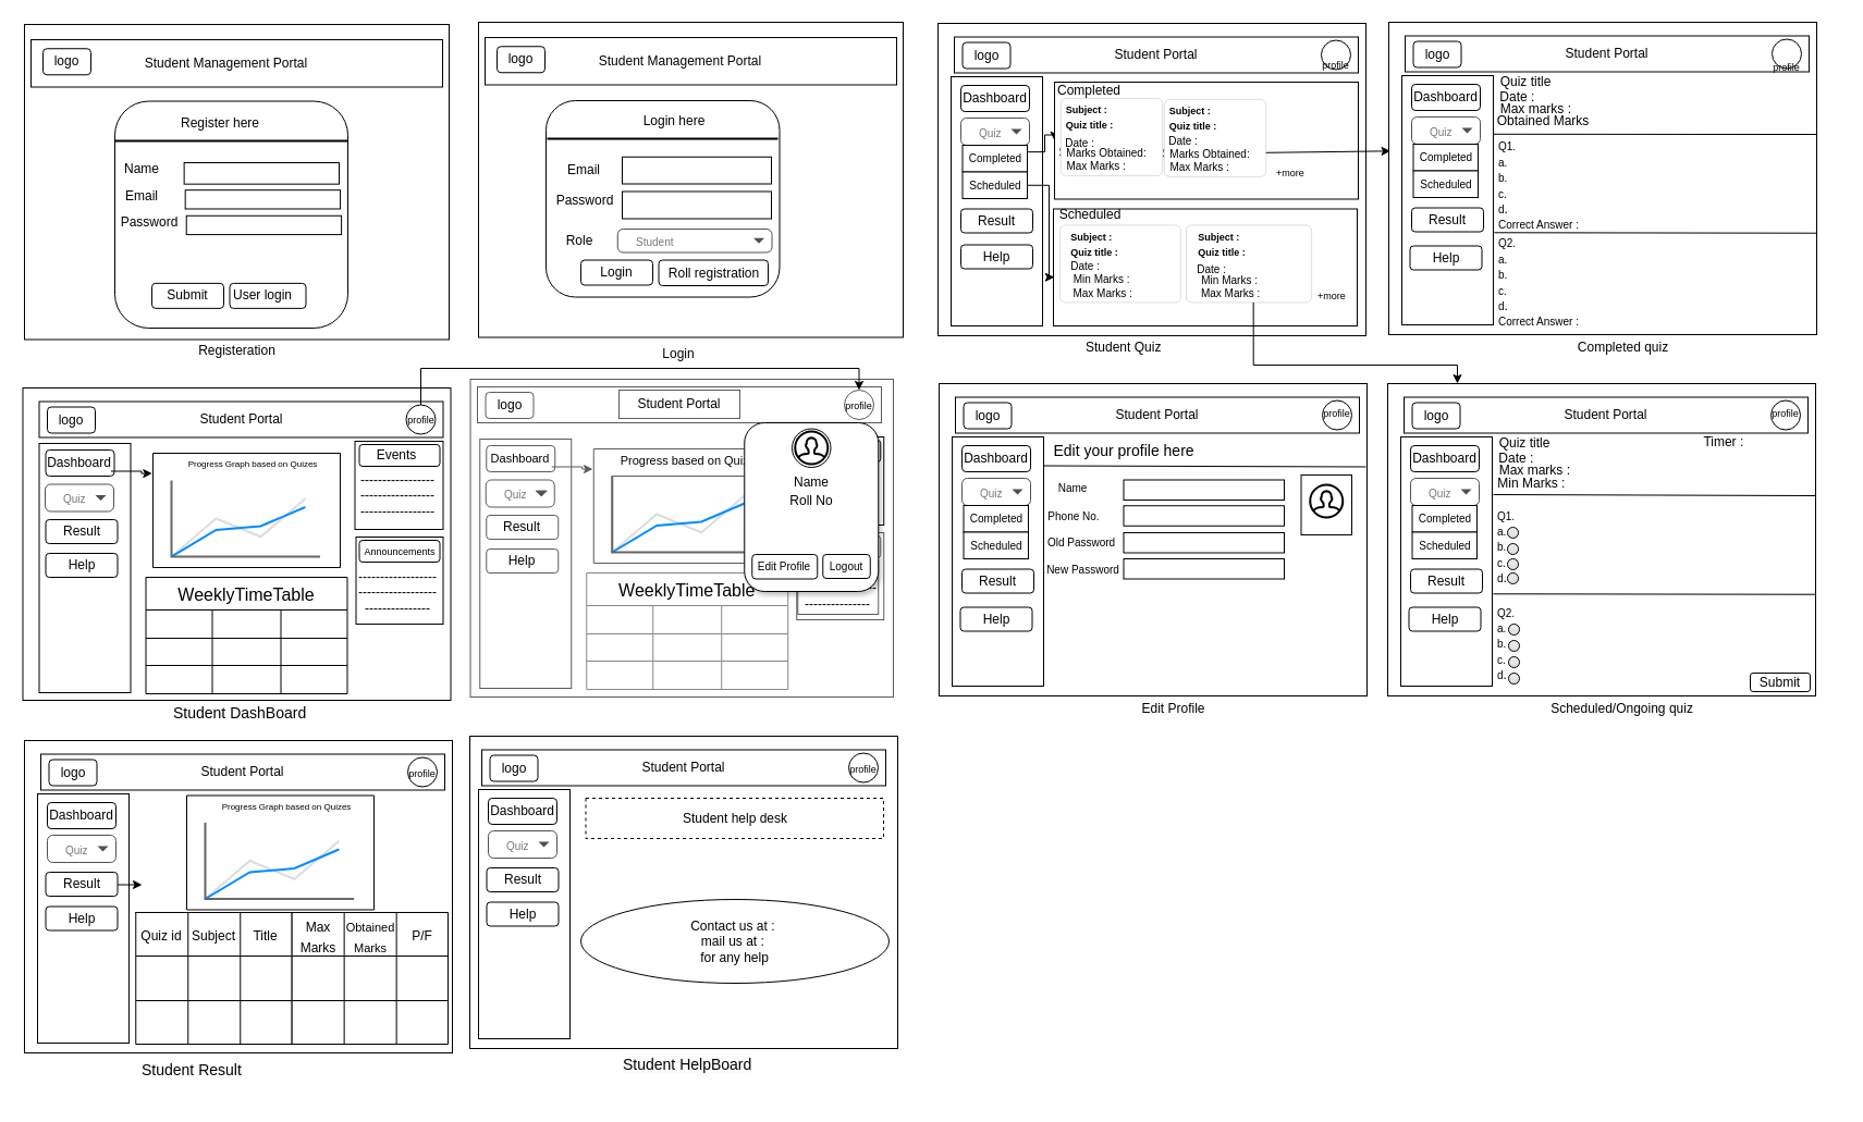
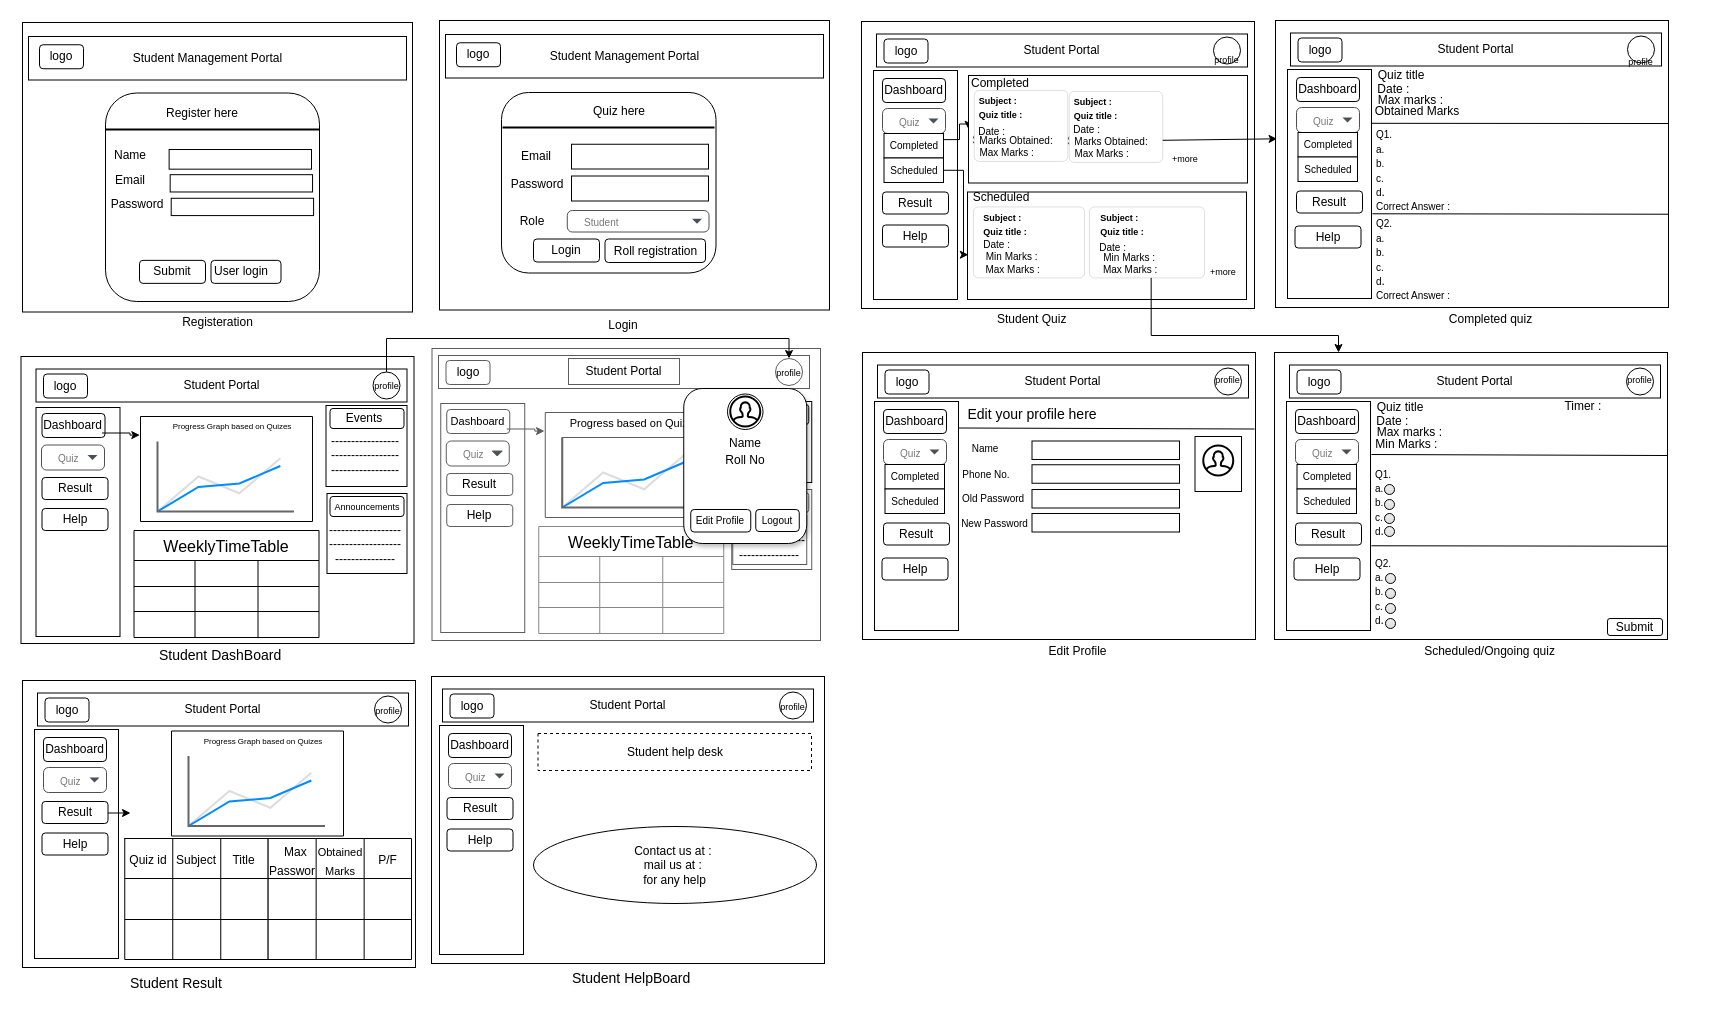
- <mxCell id="195" value="Login here" style="text;html=1;align=center;verticalAlign=middle;whiteSpace=wrap;rounded=0;" vertex="1" parent="189"><mxGeometry x="139.75" y="75.5" width="80" height="30" as="geometry" /></mxCell>
+ <mxCell id="195" value="Quiz here" style="text;html=1;align=center;verticalAlign=middle;whiteSpace=wrap;rounded=0;" vertex="1" parent="189"><mxGeometry x="139.75" y="75.5" width="80" height="30" as="geometry" /></mxCell>
- <mxCell id="244" value="&lt;font style=&quot;font-size: 12px;&quot;&gt;Max Marks&lt;/font&gt;" style="shape=partialRectangle;html=1;whiteSpace=wrap;connectable=0;strokeColor=inherit;overflow=hidden;fillColor=none;top=0;left=0;bottom=0;right=0;pointerEvents=1;fontSize=16;" vertex="1" parent="243"><mxGeometry width="48" height="40" as="geometry"><mxRectangle width="48" height="40" as="alternateBounds" /></mxGeometry></mxCell>
+ <mxCell id="244" value="&lt;font style=&quot;font-size: 12px;&quot;&gt;Max Password&lt;/font&gt;" style="shape=partialRectangle;html=1;whiteSpace=wrap;connectable=0;strokeColor=inherit;overflow=hidden;fillColor=none;top=0;left=0;bottom=0;right=0;pointerEvents=1;fontSize=16;" vertex="1" parent="243"><mxGeometry width="48" height="40" as="geometry"><mxRectangle width="48" height="40" as="alternateBounds" /></mxGeometry></mxCell>
